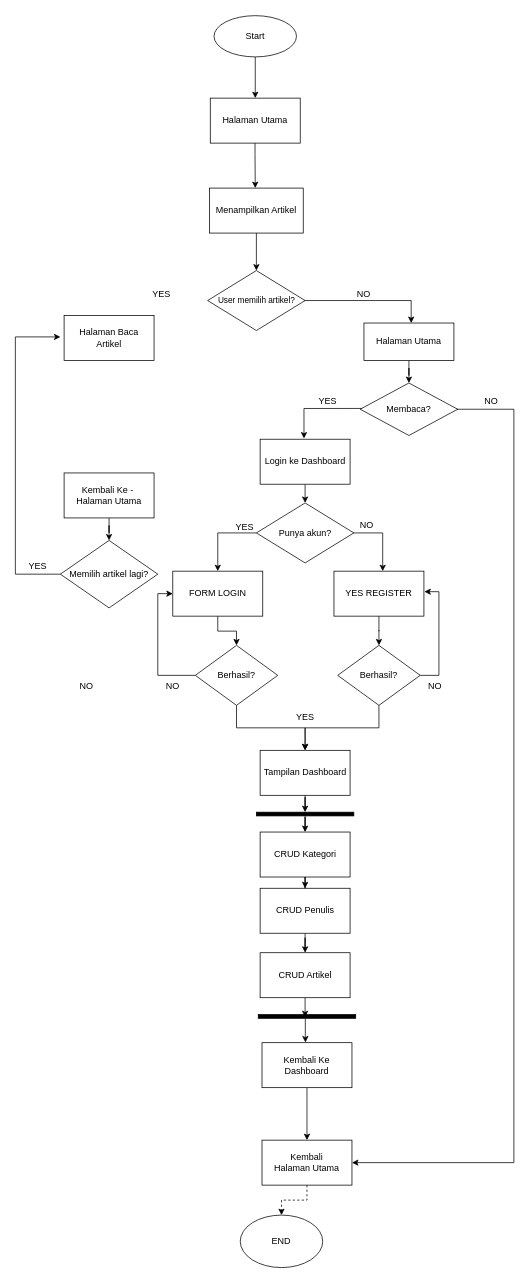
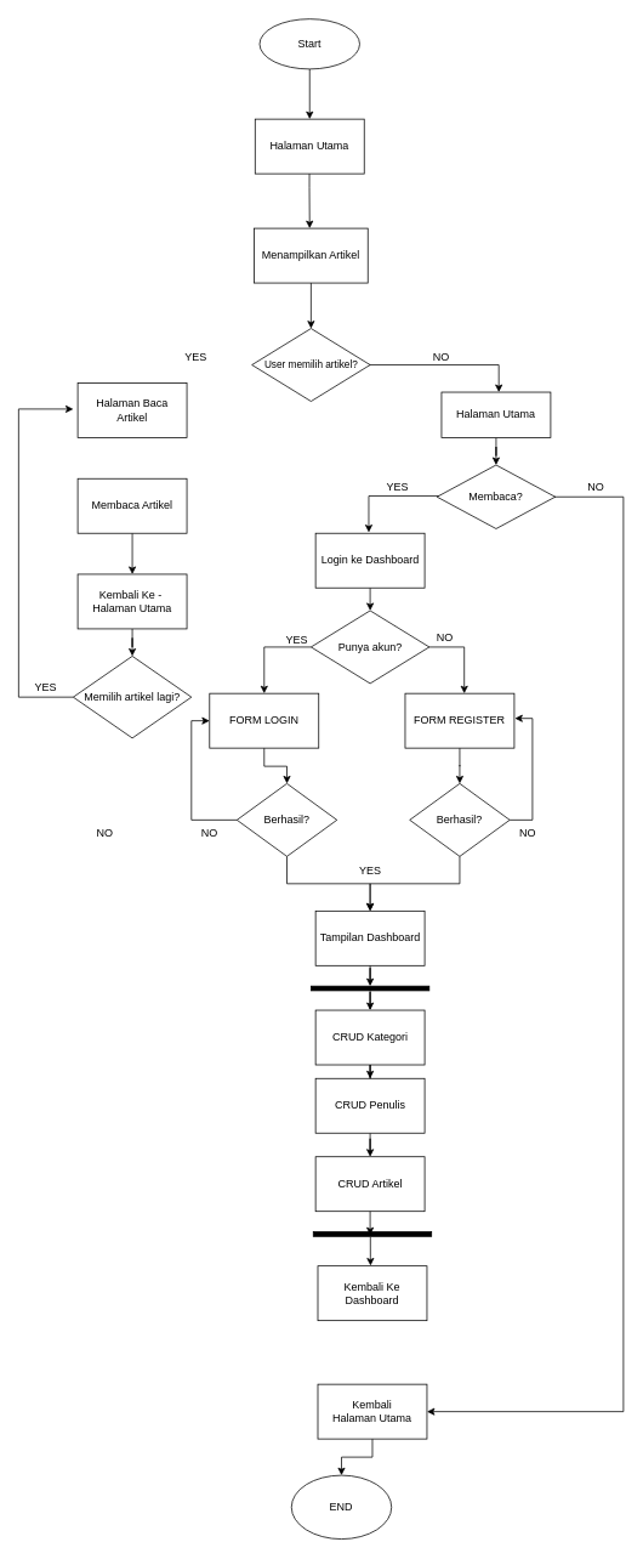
+ <mxCell id="12" value="Membaca Artikel" style="whiteSpace=wrap;html=1;" parent="1" vertex="1"><mxGeometry x="85" y="525" width="120" height="60" as="geometry" /></mxCell>
+ <mxCell id="11" value="" style="edgeStyle=orthogonalEdgeStyle;rounded=0;orthogonalLoop=1;jettySize=auto;html=1;" parent="1" source="12" target="14" edge="1"><mxGeometry relative="1" as="geometry" /></mxCell>
- <mxCell id="35" value="YES REGISTER" style="whiteSpace=wrap;html=1;rounded=0;" parent="1" vertex="1"><mxGeometry x="445" y="761" width="120" height="60" as="geometry" /></mxCell>
+ <mxCell id="35" value="FORM REGISTER" style="whiteSpace=wrap;html=1;rounded=0;" parent="1" vertex="1"><mxGeometry x="445" y="761" width="120" height="60" as="geometry" /></mxCell>
- <mxCell id="60" value="" style="edgeStyle=orthogonalEdgeStyle;rounded=0;orthogonalLoop=1;jettySize=auto;html=1;" parent="1" source="61" target="63" edge="1"><mxGeometry relative="1" as="geometry" /></mxCell>
- <mxCell id="62" value="" style="edgeStyle=orthogonalEdgeStyle;rounded=0;orthogonalLoop=1;jettySize=auto;html=1;dashed=1;" parent="1" source="63" target="64" edge="1"><mxGeometry relative="1" as="geometry" /></mxCell>
+ <mxCell id="62" value="" style="edgeStyle=orthogonalEdgeStyle;rounded=0;orthogonalLoop=1;jettySize=auto;html=1;" parent="1" source="63" target="64" edge="1"><mxGeometry relative="1" as="geometry" /></mxCell>
